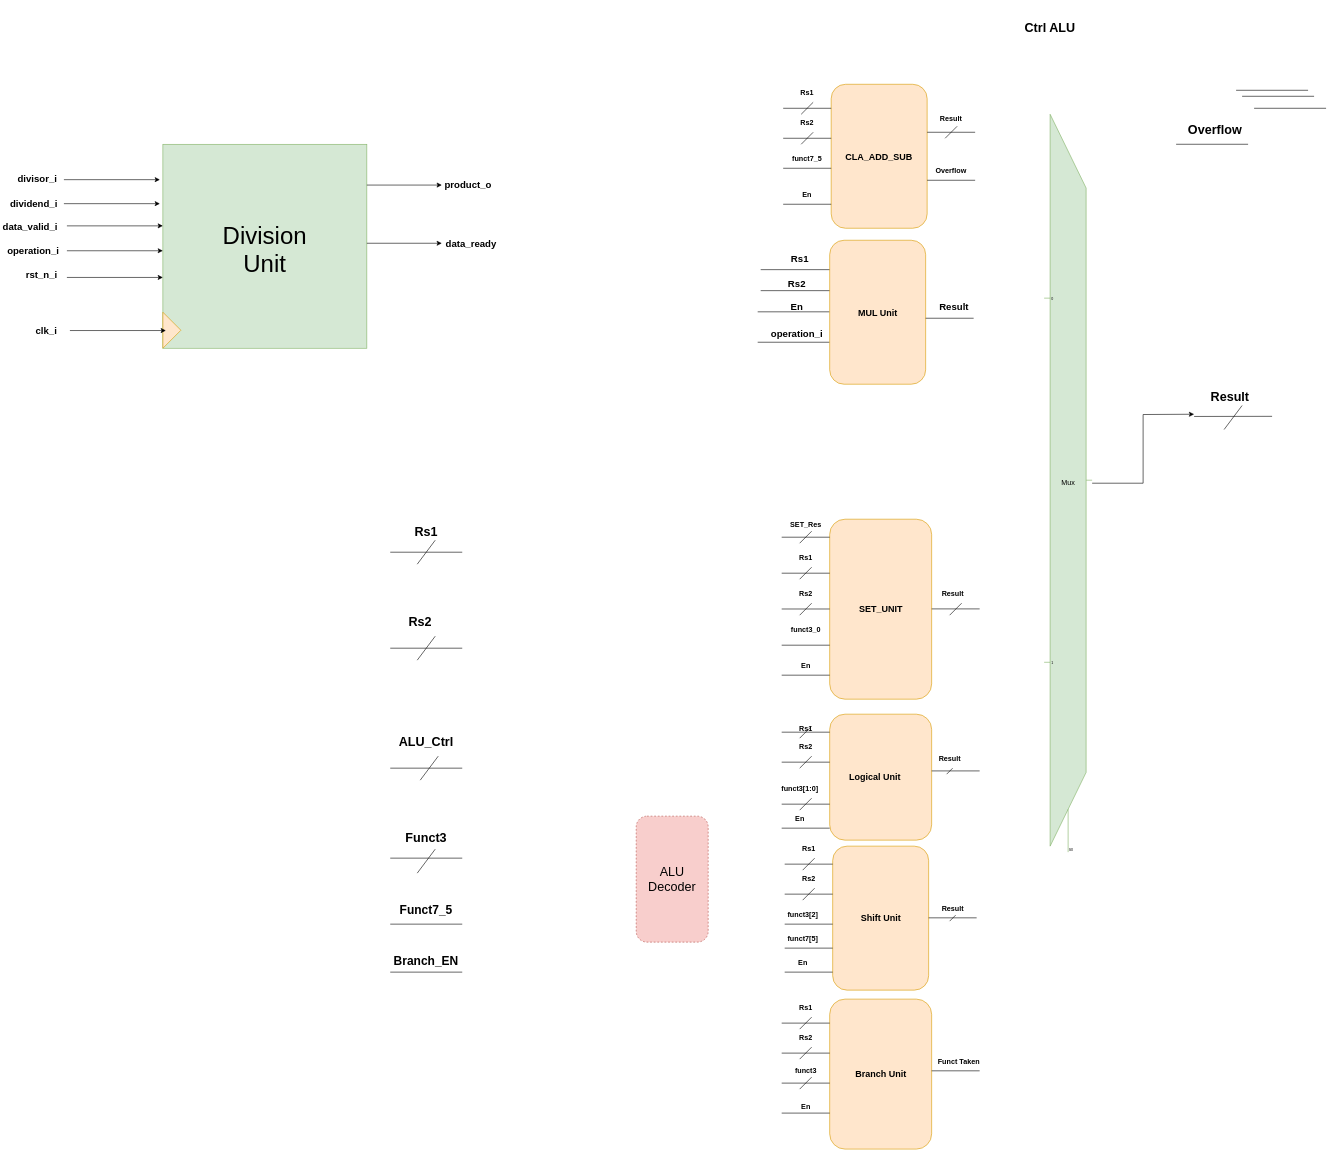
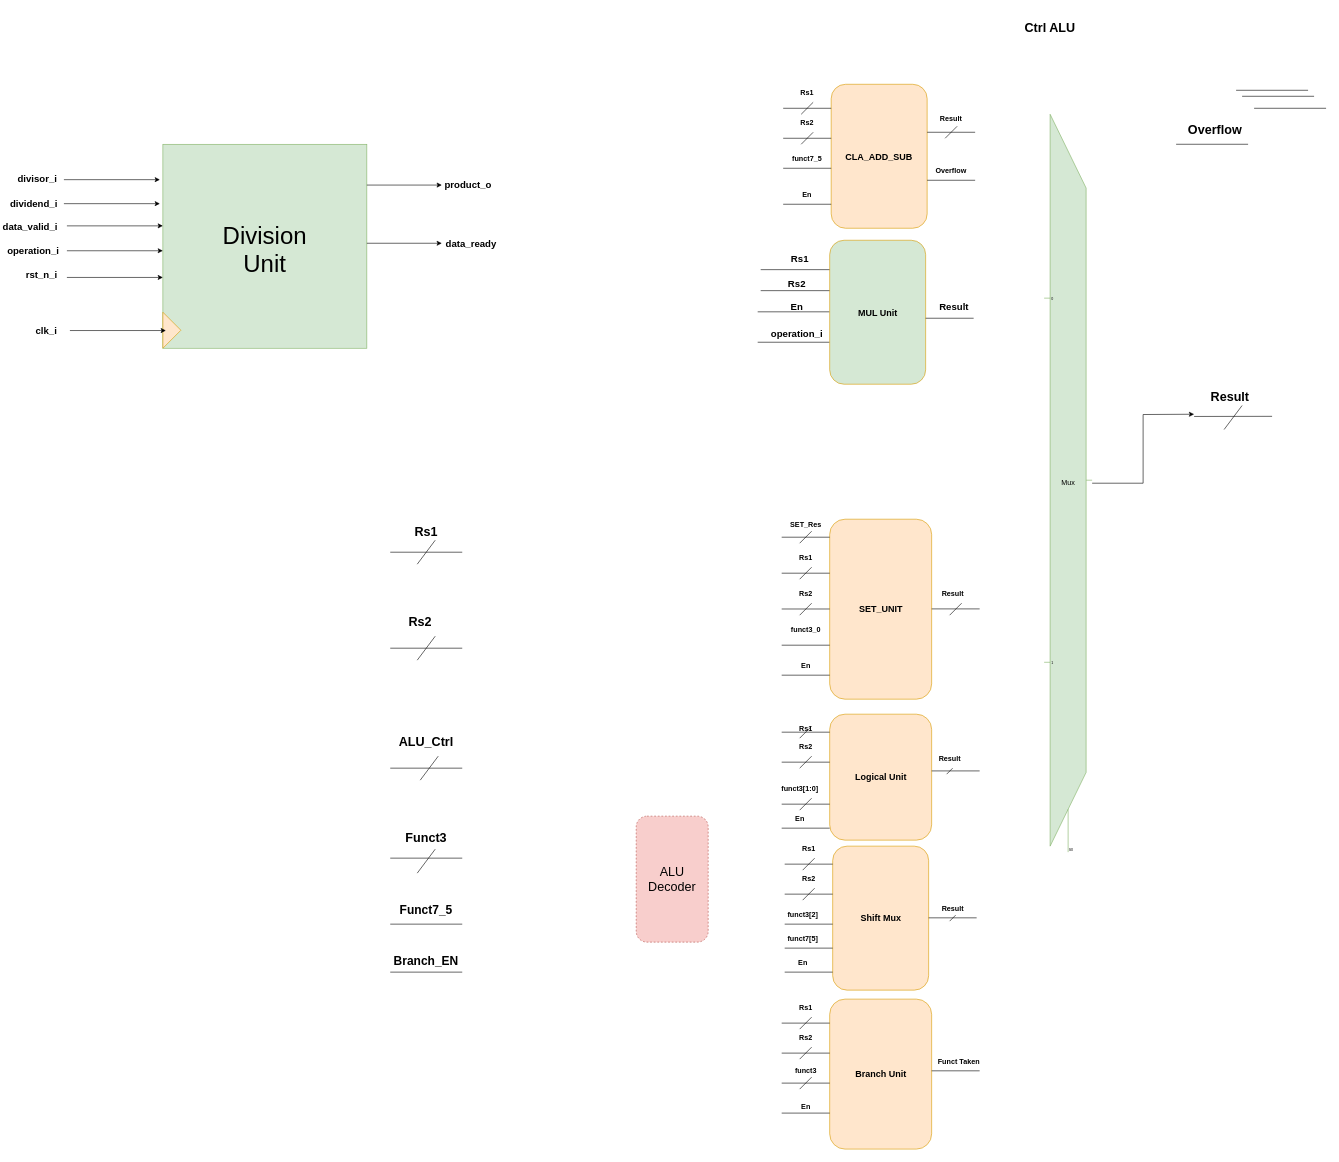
- <mxCell id="102" value="&lt;span style=&quot;font-size: 15px;&quot;&gt;&lt;b&gt;MUL Unit&lt;/b&gt;&lt;/span&gt;" style="rounded=1;whiteSpace=wrap;html=1;fillColor=#ffe6cc;strokeColor=#d79b00;" parent="1" vertex="1"><mxGeometry x="1382.5" y="400" width="160" height="240" as="geometry" /></mxCell>
+ <mxCell id="102" value="&lt;span style=&quot;font-size: 15px;&quot;&gt;&lt;b&gt;MUL Unit&lt;/b&gt;&lt;/span&gt;" style="rounded=1;whiteSpace=wrap;html=1;fillColor=#d5e8d4;strokeColor=#d79b00;" parent="1" vertex="1"><mxGeometry x="1382.5" y="400" width="160" height="240" as="geometry" /></mxCell>
- <mxCell id="52" value="&lt;b style=&quot;font-size: 15px;&quot;&gt;Logical Unit&lt;/b&gt;" style="text;html=1;strokeColor=none;fillColor=none;align=center;verticalAlign=middle;whiteSpace=wrap;rounded=0;fontSize=15;" parent="1" vertex="1"><mxGeometry x="1412.5" y="1280" width="90" height="30" as="geometry" /></mxCell>
+ <mxCell id="52" value="&lt;b style=&quot;font-size: 15px;&quot;&gt;Logical Unit&lt;/b&gt;" style="text;html=1;strokeColor=none;fillColor=none;align=center;verticalAlign=middle;whiteSpace=wrap;rounded=0;fontSize=15;" parent="1" vertex="1"><mxGeometry x="1422.5" y="1280" width="90" height="30" as="geometry" /></mxCell>
- <mxCell id="35" value="&lt;b style=&quot;font-size: 15px;&quot;&gt;Shift Unit&lt;/b&gt;" style="text;html=1;strokeColor=none;fillColor=none;align=center;verticalAlign=middle;whiteSpace=wrap;rounded=0;fontSize=15;" parent="1" vertex="1"><mxGeometry x="1422.5" y="1515" width="90" height="30" as="geometry" /></mxCell>
+ <mxCell id="35" value="&lt;b style=&quot;font-size: 15px;&quot;&gt;Shift Mux&lt;/b&gt;" style="text;html=1;strokeColor=none;fillColor=none;align=center;verticalAlign=middle;whiteSpace=wrap;rounded=0;fontSize=15;" parent="1" vertex="1"><mxGeometry x="1422.5" y="1515" width="90" height="30" as="geometry" /></mxCell>
